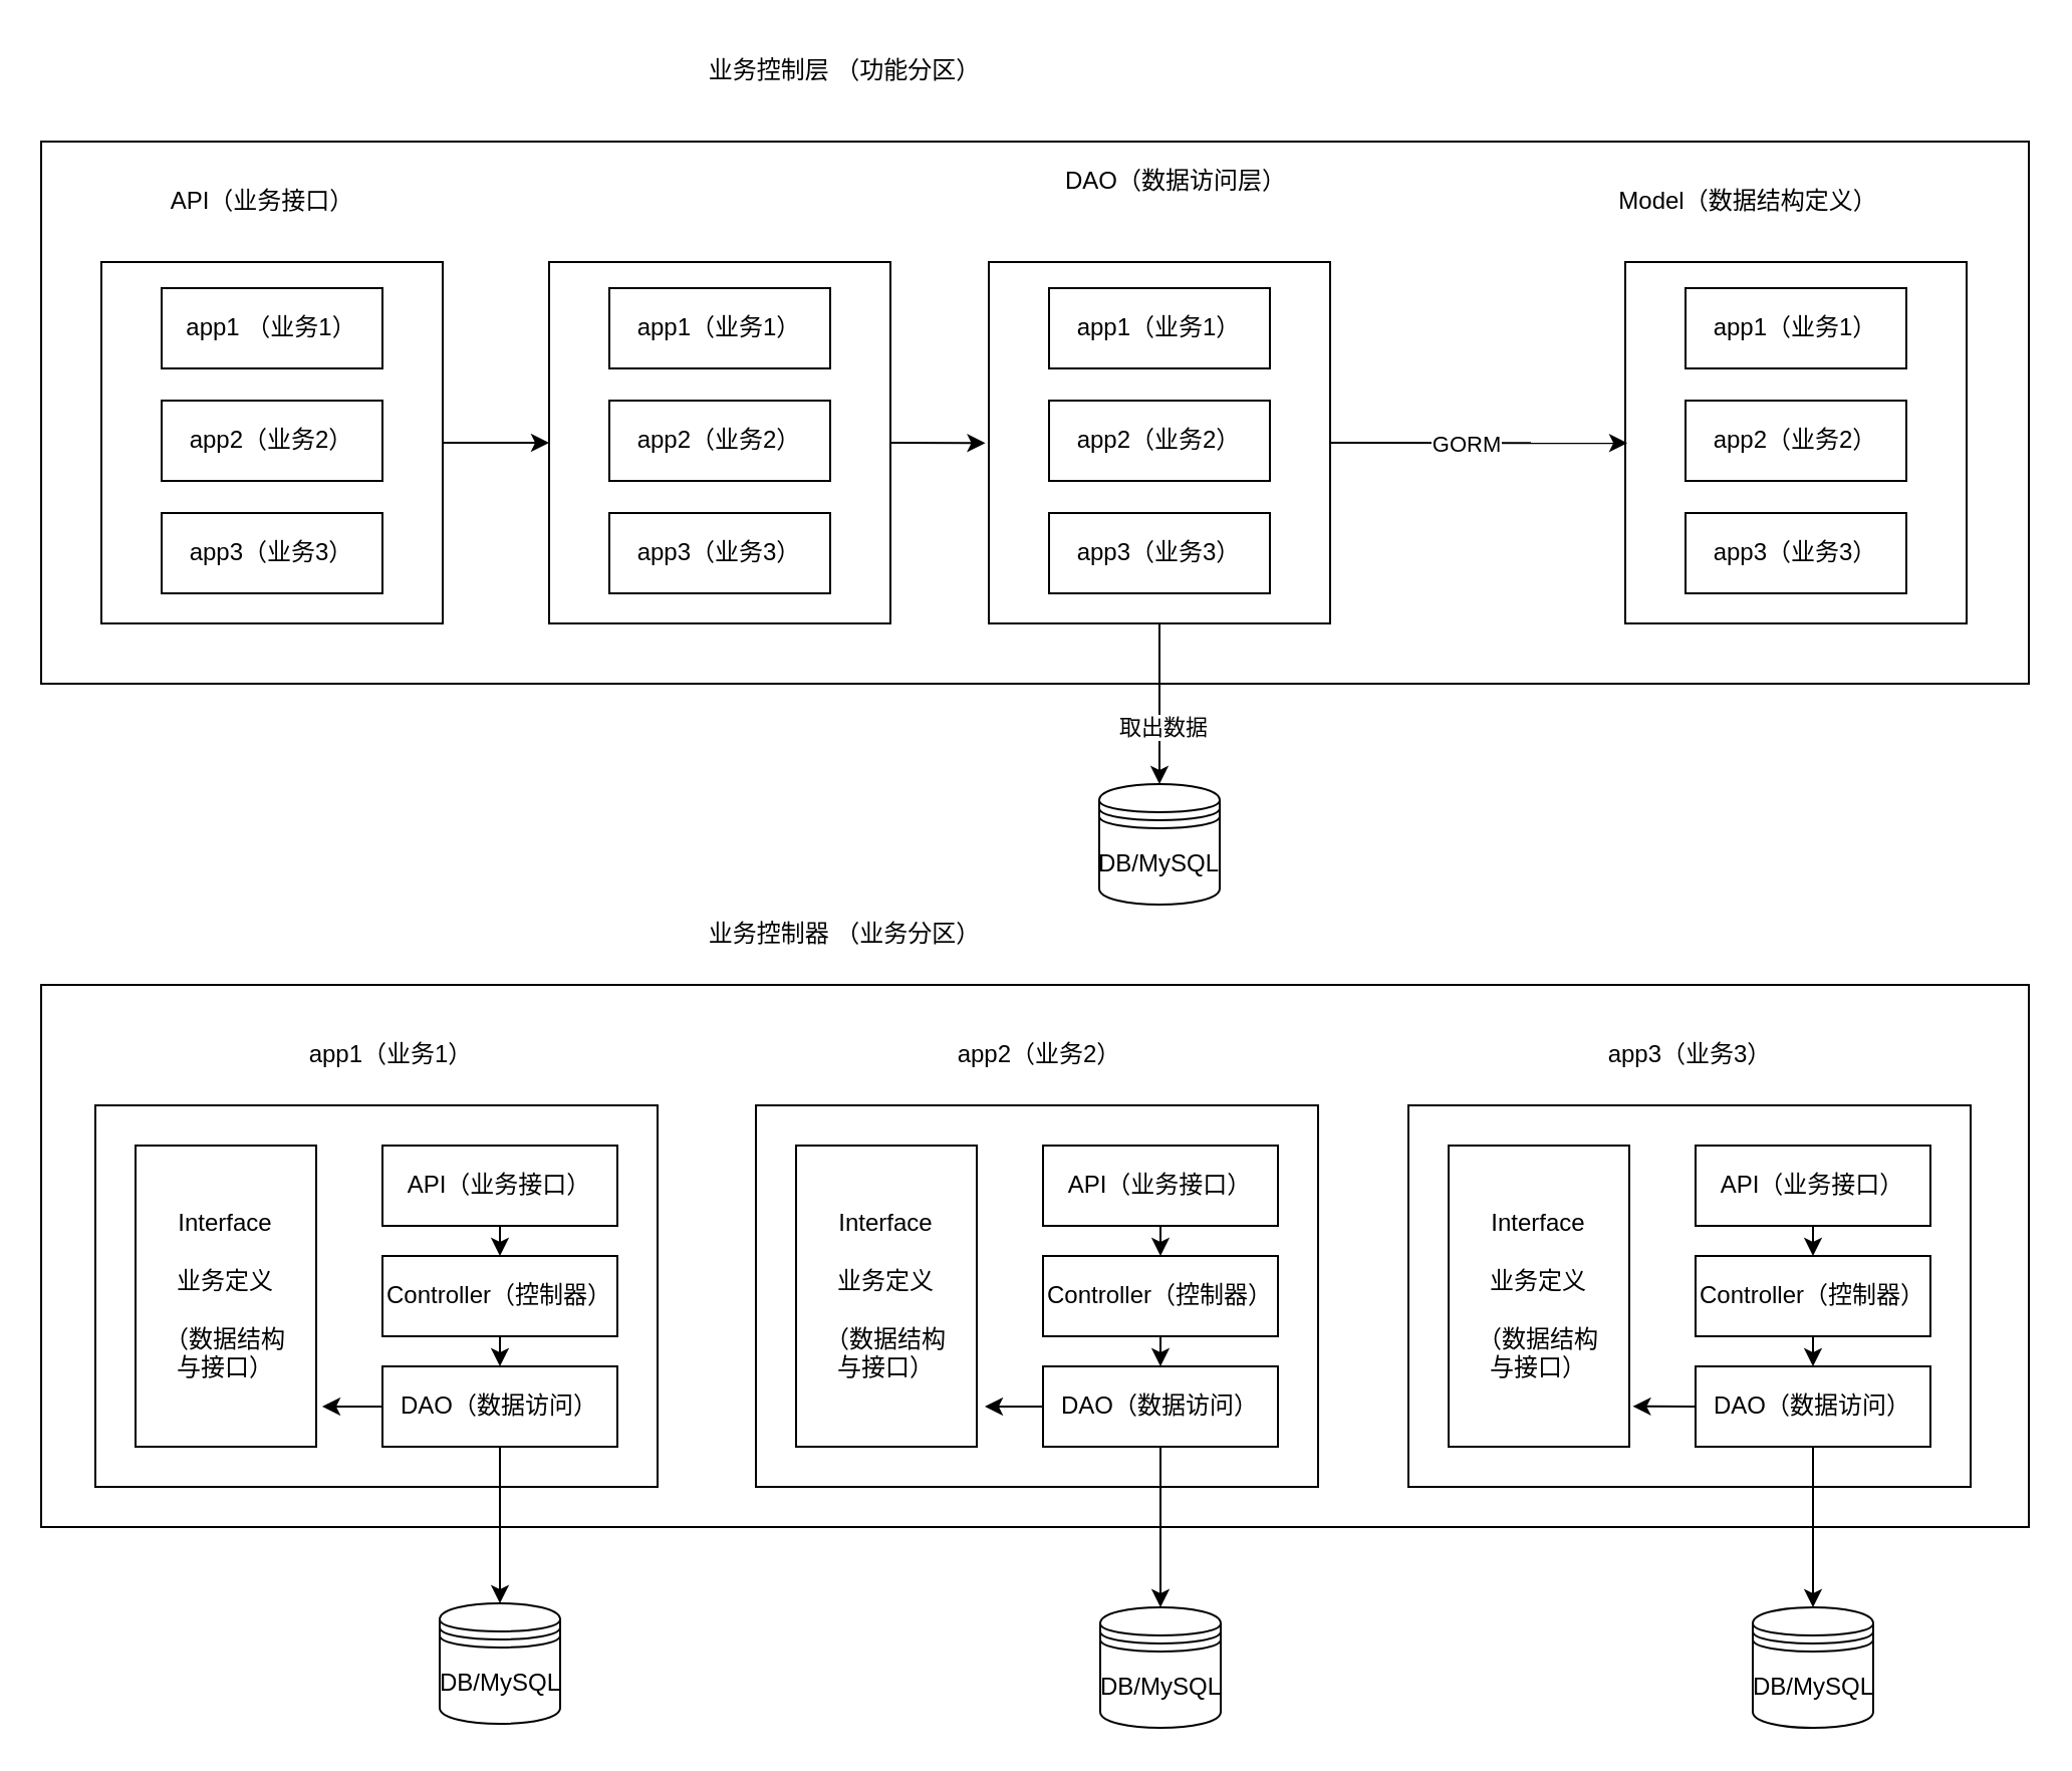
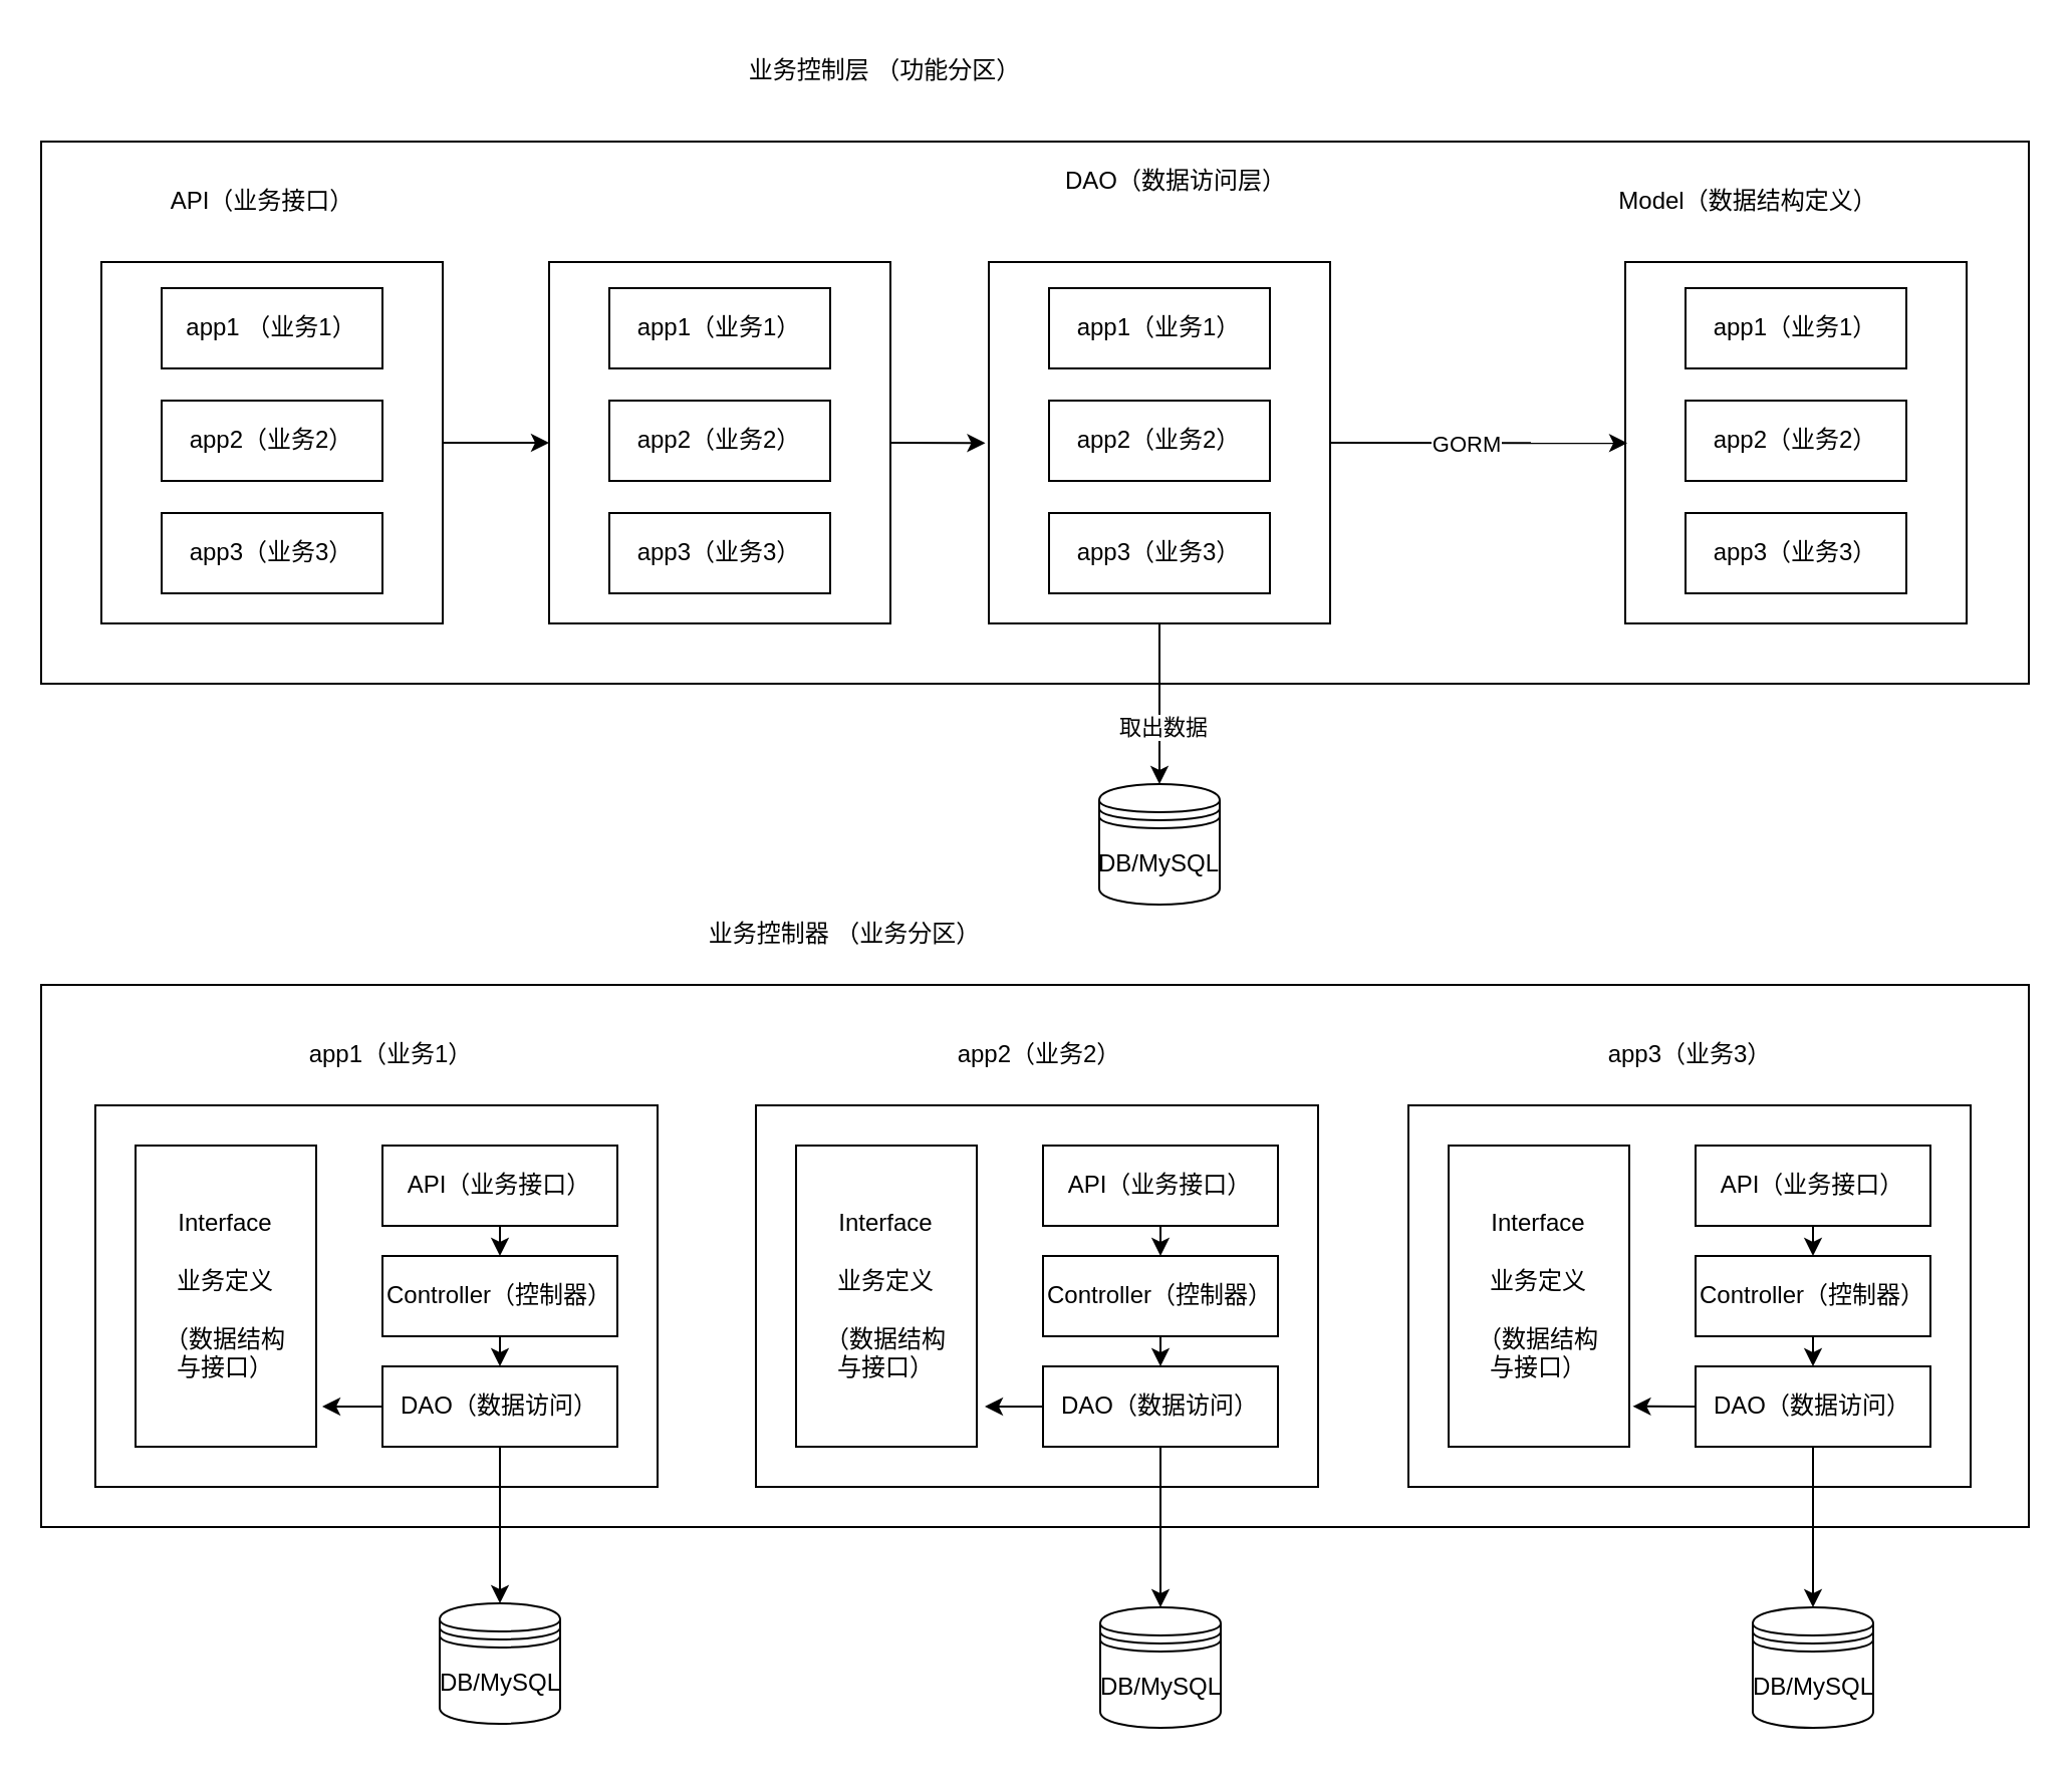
- <mxCell id="24" value="业务控制层 （功能分区）" style="text;html=1;align=center;verticalAlign=middle;resizable=0;points=[];autosize=1;strokeColor=none;fillColor=none;" parent="1" vertex="1"><mxGeometry x="340" y="20" width="160" height="30" as="geometry" /></mxCell>
+ <mxCell id="24" value="业务控制层 （功能分区）" style="text;html=1;align=center;verticalAlign=middle;resizable=0;points=[];autosize=1;strokeColor=none;fillColor=none;" parent="1" vertex="1"><mxGeometry x="360" y="20" width="160" height="30" as="geometry" /></mxCell>
